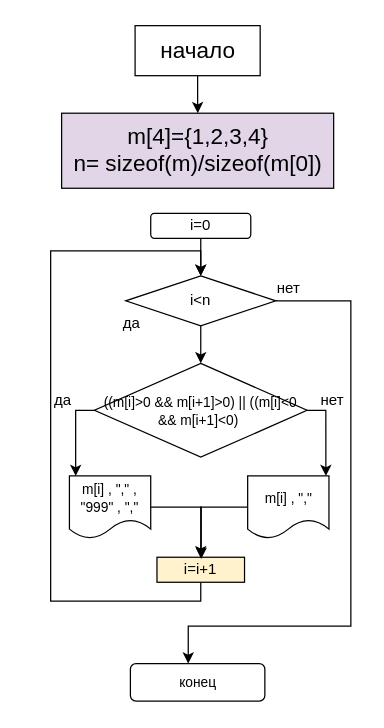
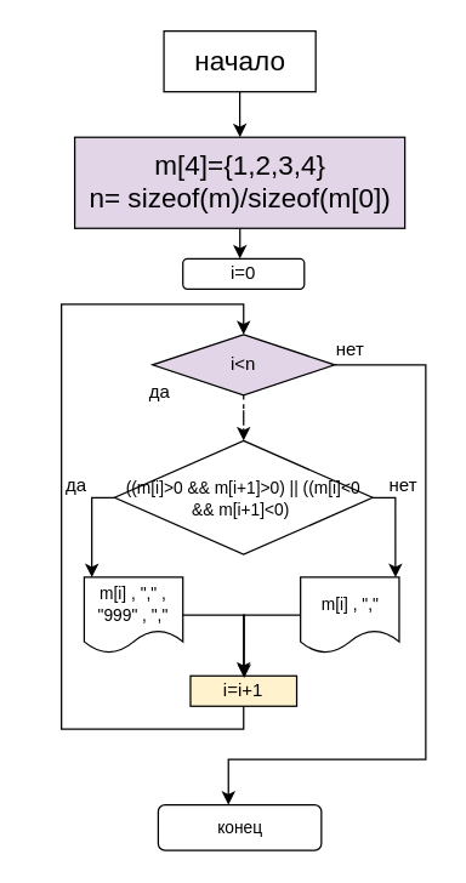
+ <mxCell id="4" value="" style="edgeStyle=orthogonalEdgeStyle;rounded=0;orthogonalLoop=1;jettySize=auto;html=1;fontSize=18;entryX=0.46;entryY=0.01;entryDx=0;entryDy=0;entryPerimeter=0;" edge="1" parent="1" source="5" target="7"><mxGeometry relative="1" as="geometry" /></mxCell>
- <mxCell id="6" value="" style="edgeStyle=orthogonalEdgeStyle;rounded=0;orthogonalLoop=1;jettySize=auto;html=1;" edge="1" parent="1" source="7" target="10"><mxGeometry relative="1" as="geometry" /></mxCell>
- <mxCell id="10" value="i&amp;lt;n" style="rhombus;whiteSpace=wrap;html=1;rounded=0;" vertex="1" parent="1"><mxGeometry x="100" y="220" width="120" height="40" as="geometry" /></mxCell>
+ <mxCell id="10" value="i&amp;lt;n" style="rhombus;whiteSpace=wrap;html=1;rounded=0;fillColor=#e1d5e7;" vertex="1" parent="1"><mxGeometry x="100" y="220" width="120" height="40" as="geometry" /></mxCell>
- <mxCell id="8" value="" style="edgeStyle=orthogonalEdgeStyle;rounded=0;orthogonalLoop=1;jettySize=auto;html=1;fontSize=11;fontColor=#000000;" edge="1" parent="1" source="10" target="17"><mxGeometry relative="1" as="geometry" /></mxCell>
+ <mxCell id="8" value="" style="edgeStyle=orthogonalEdgeStyle;rounded=0;orthogonalLoop=1;jettySize=auto;html=1;fontSize=11;fontColor=#000000;dashed=1;" edge="1" parent="1" source="10" target="17"><mxGeometry relative="1" as="geometry" /></mxCell>
